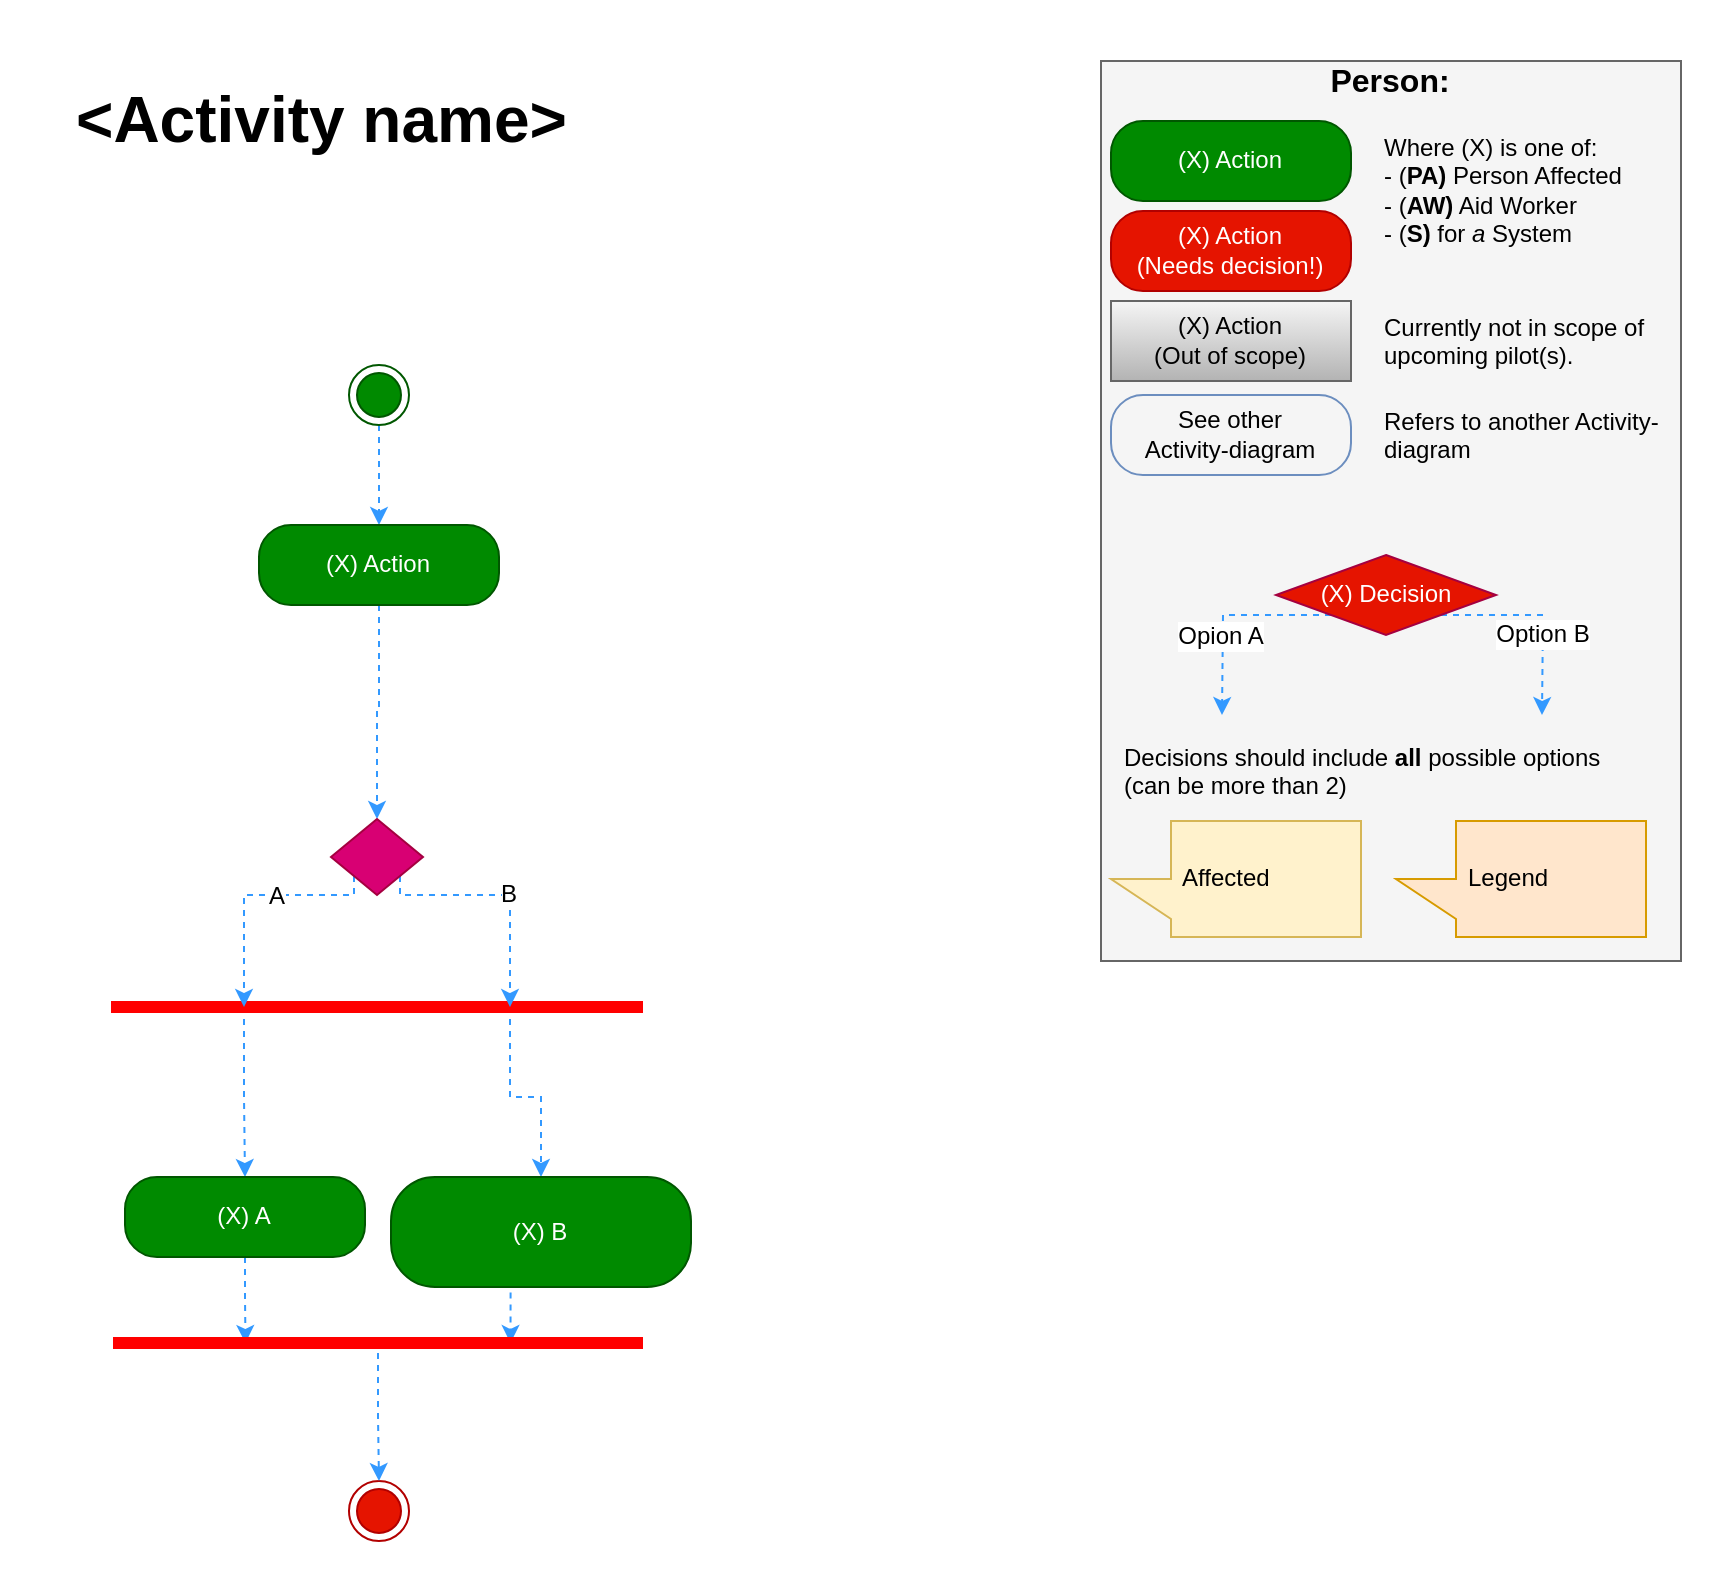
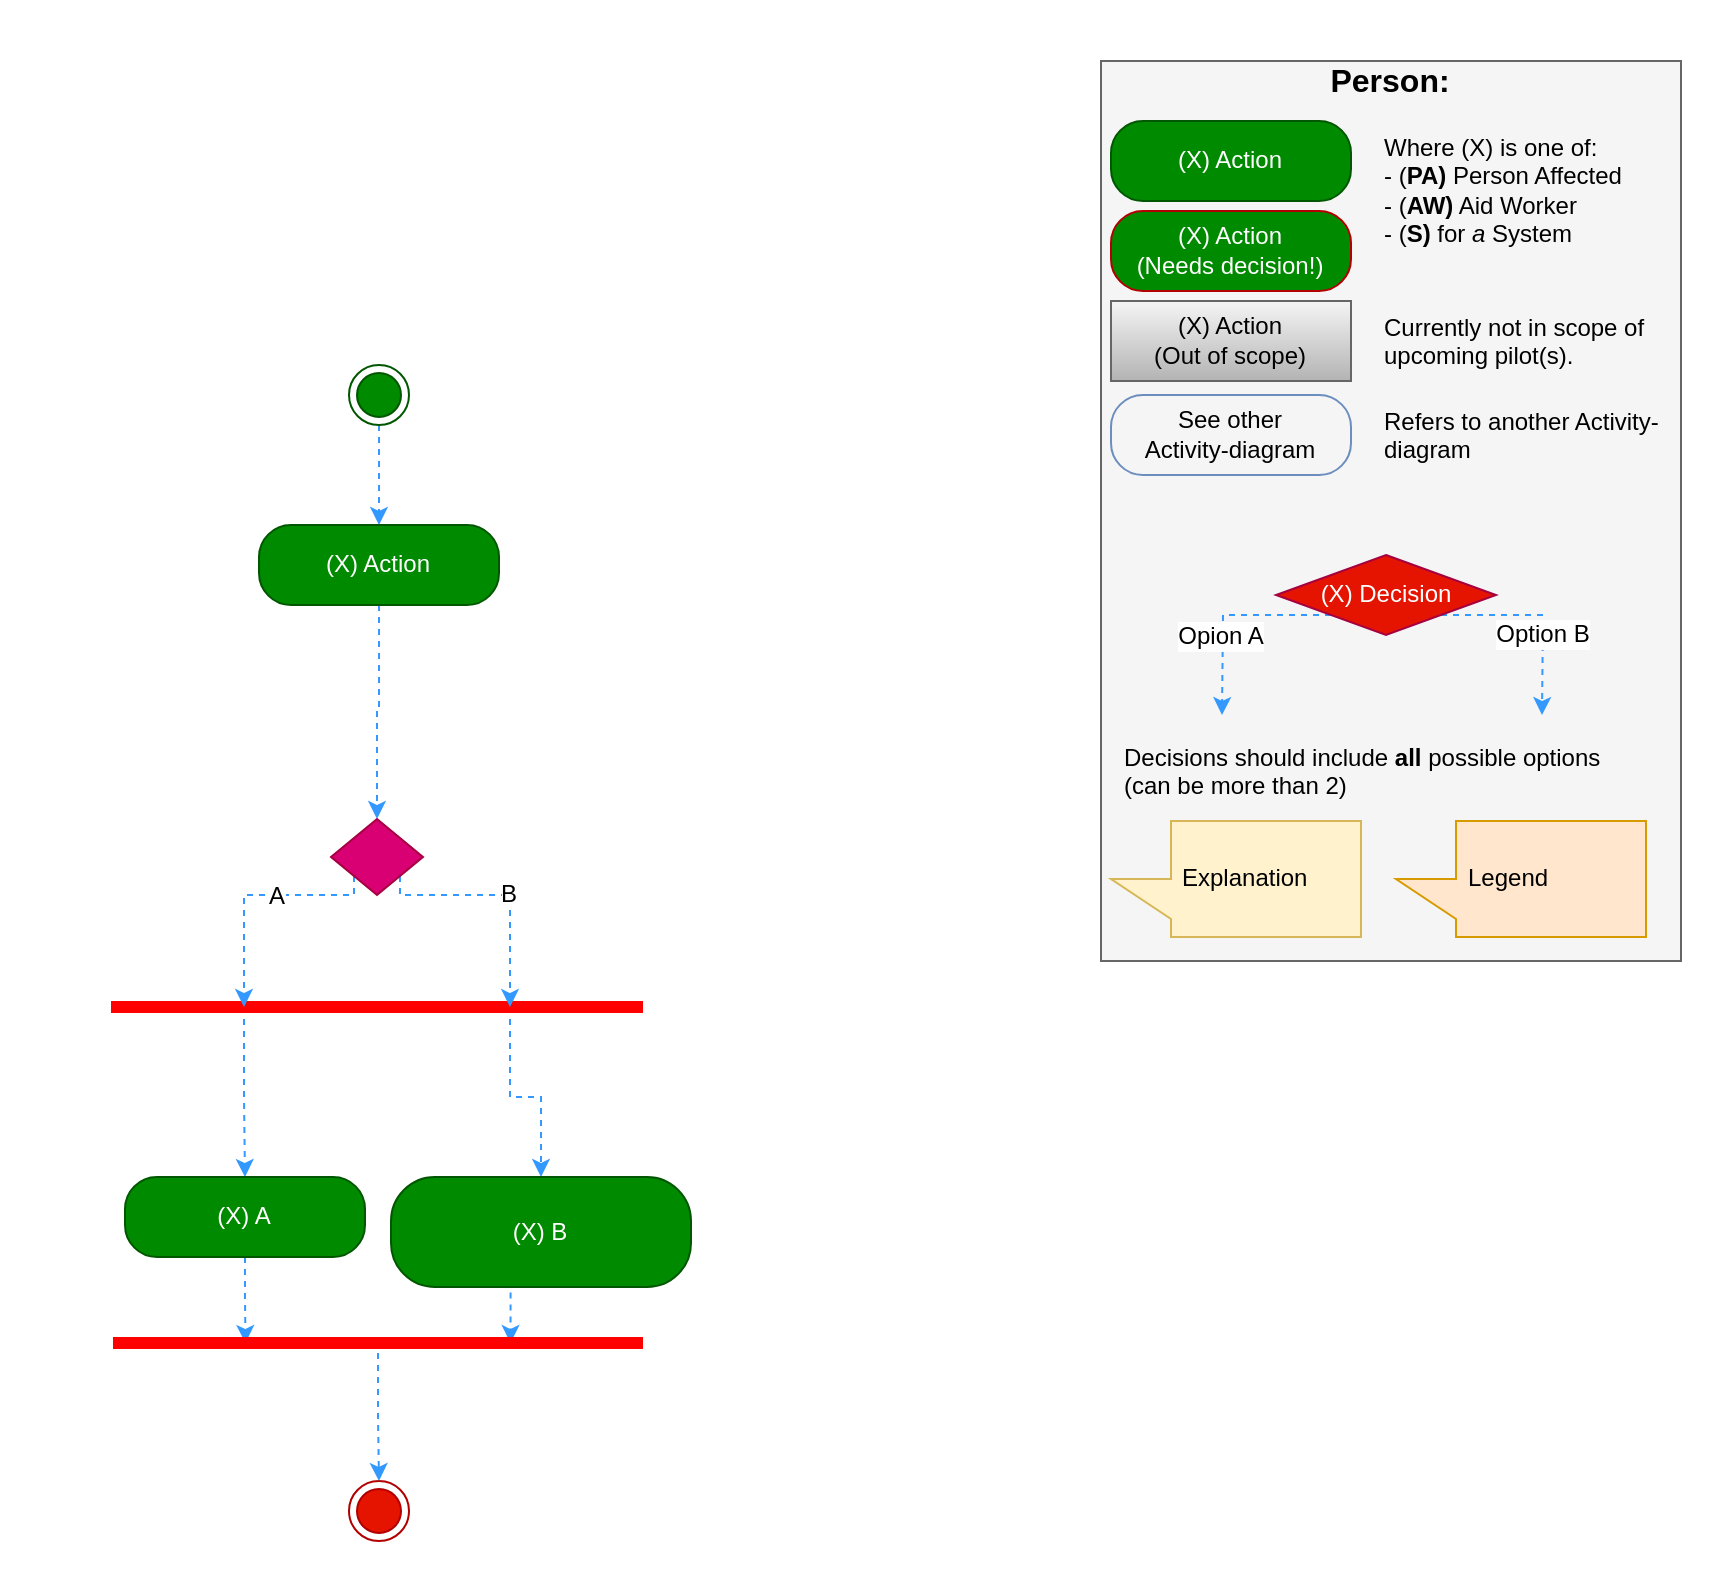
- <mxCell id="31" value="&lt;div style=&quot;text-align: left ; font-size: 32px&quot;&gt;&amp;lt;Activity name&amp;gt;&lt;/div&gt;" style="text;html=1;strokeColor=none;fillColor=none;align=left;verticalAlign=middle;whiteSpace=wrap;rounded=0;fontStyle=1;fontSize=32;spacingLeft=16;" parent="1" vertex="1"><mxGeometry width="518" height="80" as="geometry" x="20" y="20" /></mxCell>
- <mxCell id="30" value="(X) Action&lt;br&gt;(Needs decision!)&lt;br&gt;" style="rounded=1;whiteSpace=wrap;html=1;arcSize=40;fillColor=#e51400;strokeColor=#B20000;fontColor=#ffffff;" parent="1" vertex="1"><mxGeometry x="555" y="105" width="120" height="40" as="geometry" /></mxCell>
+ <mxCell id="30" value="(X) Action&lt;br&gt;(Needs decision!)&lt;br&gt;" style="rounded=1;whiteSpace=wrap;html=1;arcSize=40;fillColor=#008a00;strokeColor=#B20000;fontColor=#ffffff;" parent="1" vertex="1"><mxGeometry x="555" y="105" width="120" height="40" as="geometry" /></mxCell>
- <mxCell id="36" value="&lt;p&gt;Affected&lt;/p&gt;" style="shape=callout;whiteSpace=wrap;html=1;perimeter=calloutPerimeter;fillColor=#fff2cc;fontSize=12;align=left;strokeColor=#d6b656;spacingLeft=4;direction=south;" parent="1" vertex="1"><mxGeometry x="555" y="410" width="125" height="58" as="geometry" /></mxCell>
+ <mxCell id="36" value="&lt;p&gt;Explanation&lt;/p&gt;" style="shape=callout;whiteSpace=wrap;html=1;perimeter=calloutPerimeter;fillColor=#fff2cc;fontSize=12;align=left;strokeColor=#d6b656;spacingLeft=4;direction=south;" parent="1" vertex="1"><mxGeometry x="555" y="410" width="125" height="58" as="geometry" /></mxCell>
